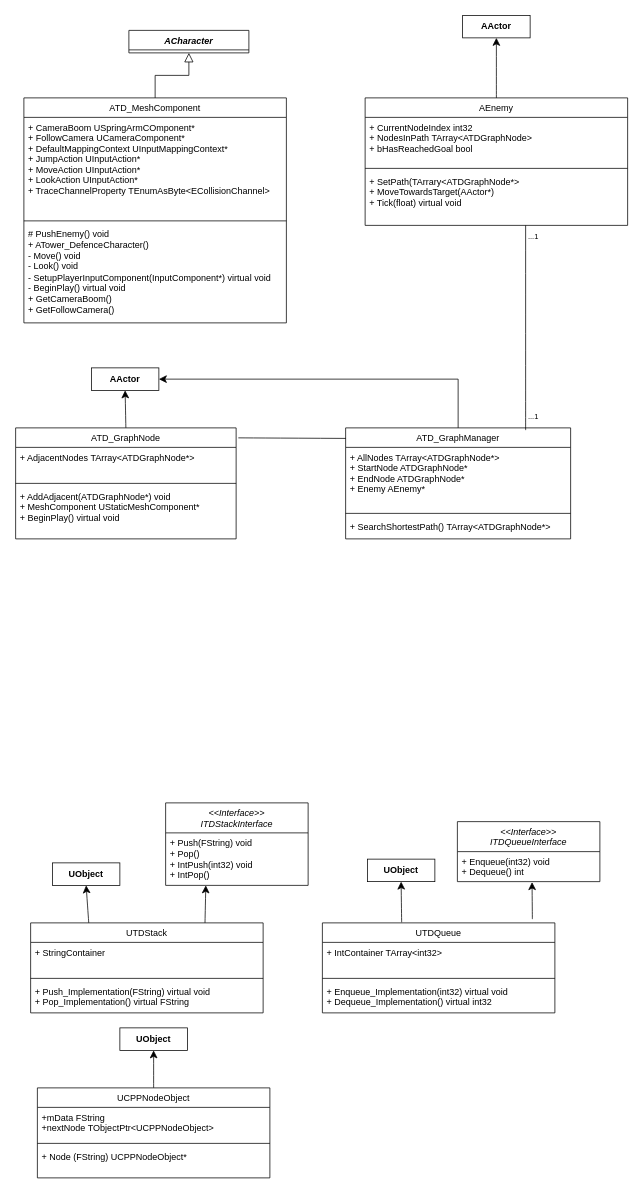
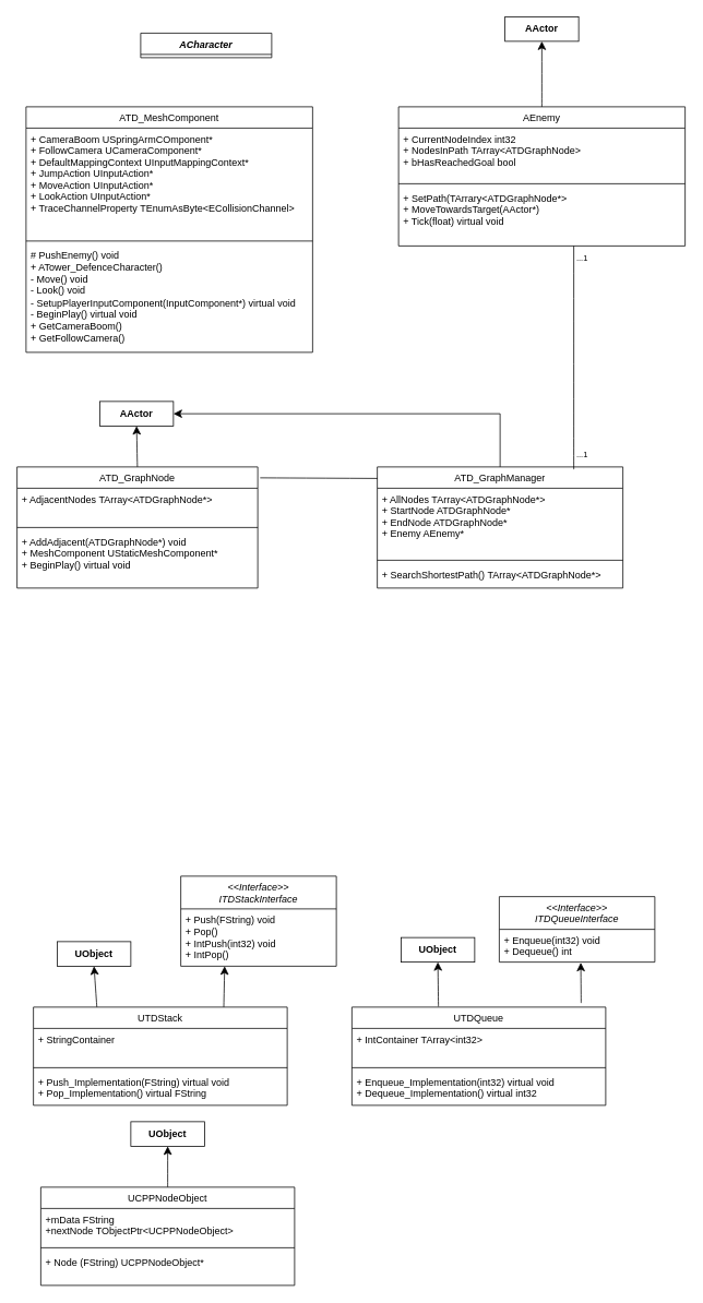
- <mxCell id="7" value="" style="endArrow=block;endSize=10;endFill=0;shadow=0;strokeWidth=1;rounded=0;curved=0;edgeStyle=elbowEdgeStyle;elbow=vertical;" parent="1" source="3" target="2" edge="1"><mxGeometry width="160" relative="1" as="geometry"><mxPoint x="116" y="263" as="sourcePoint" /><mxPoint x="216" y="161" as="targetPoint" /></mxGeometry></mxCell>
